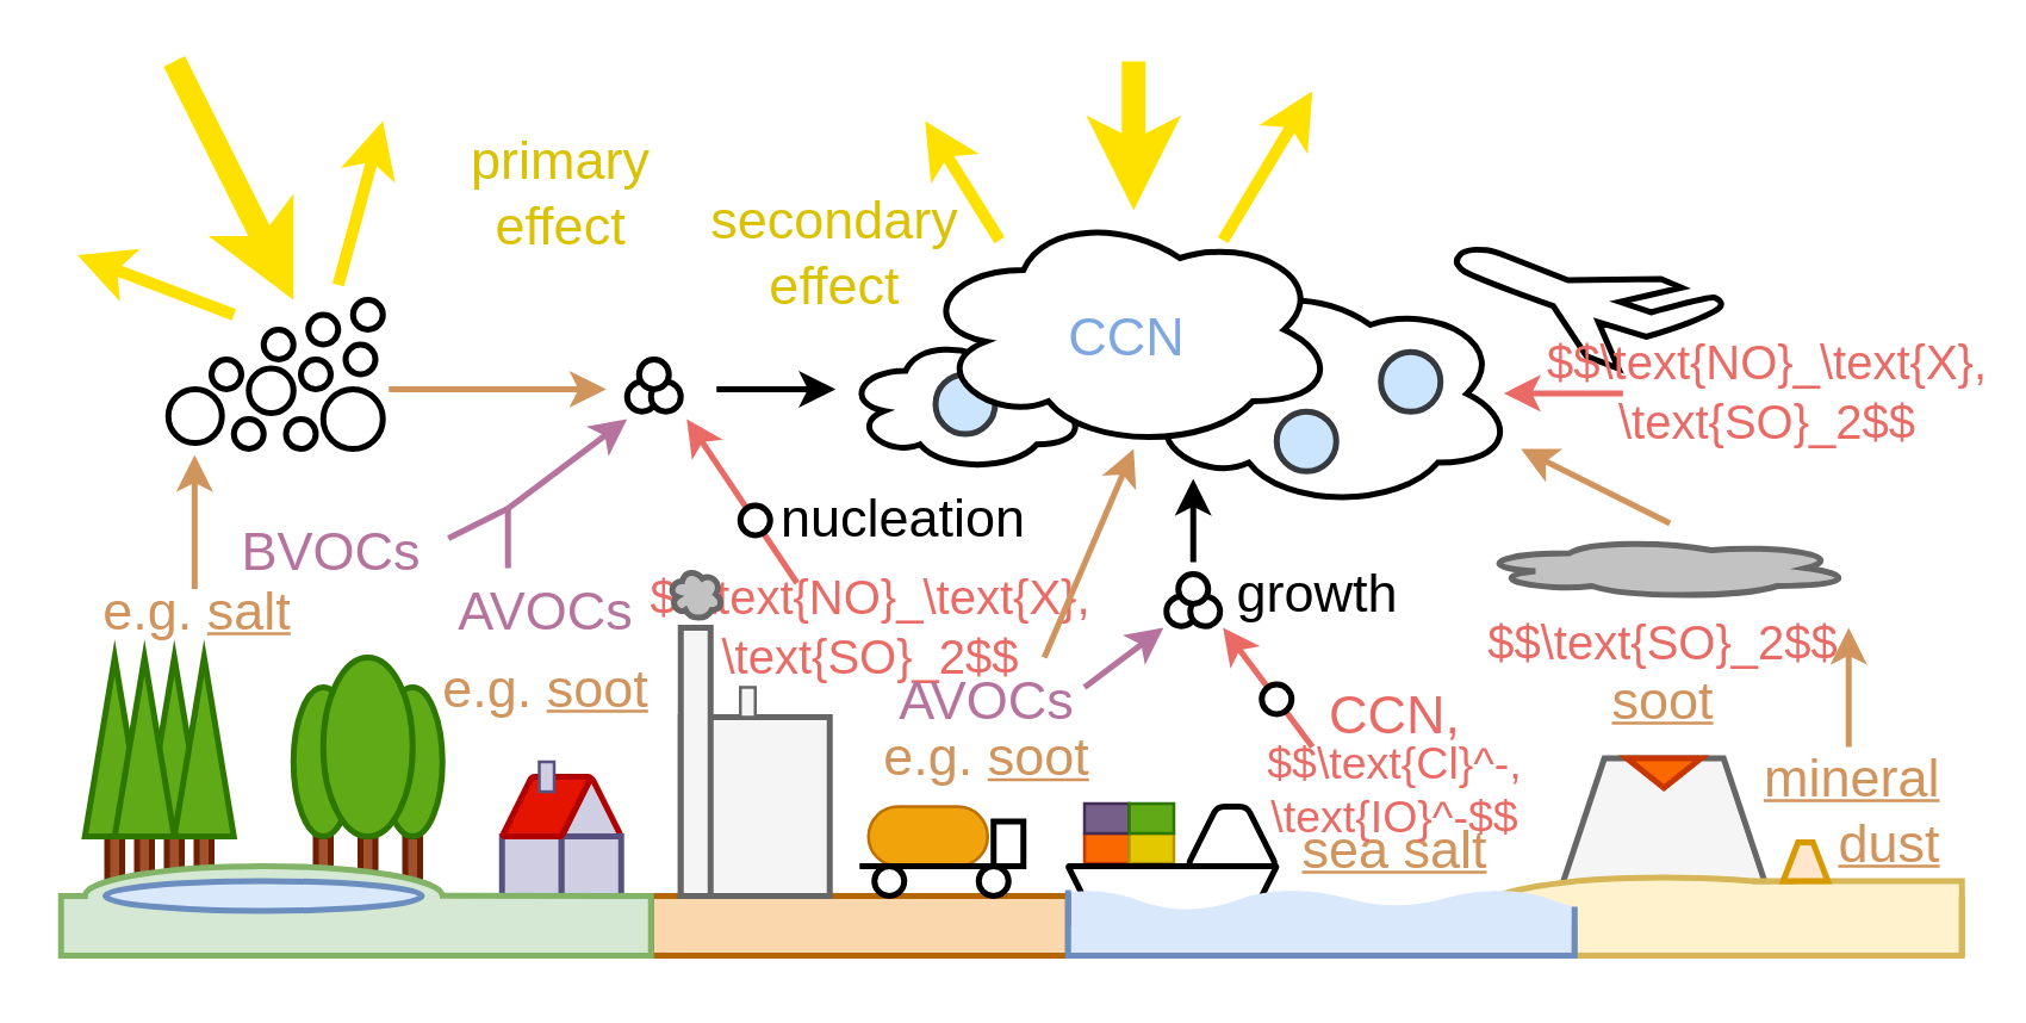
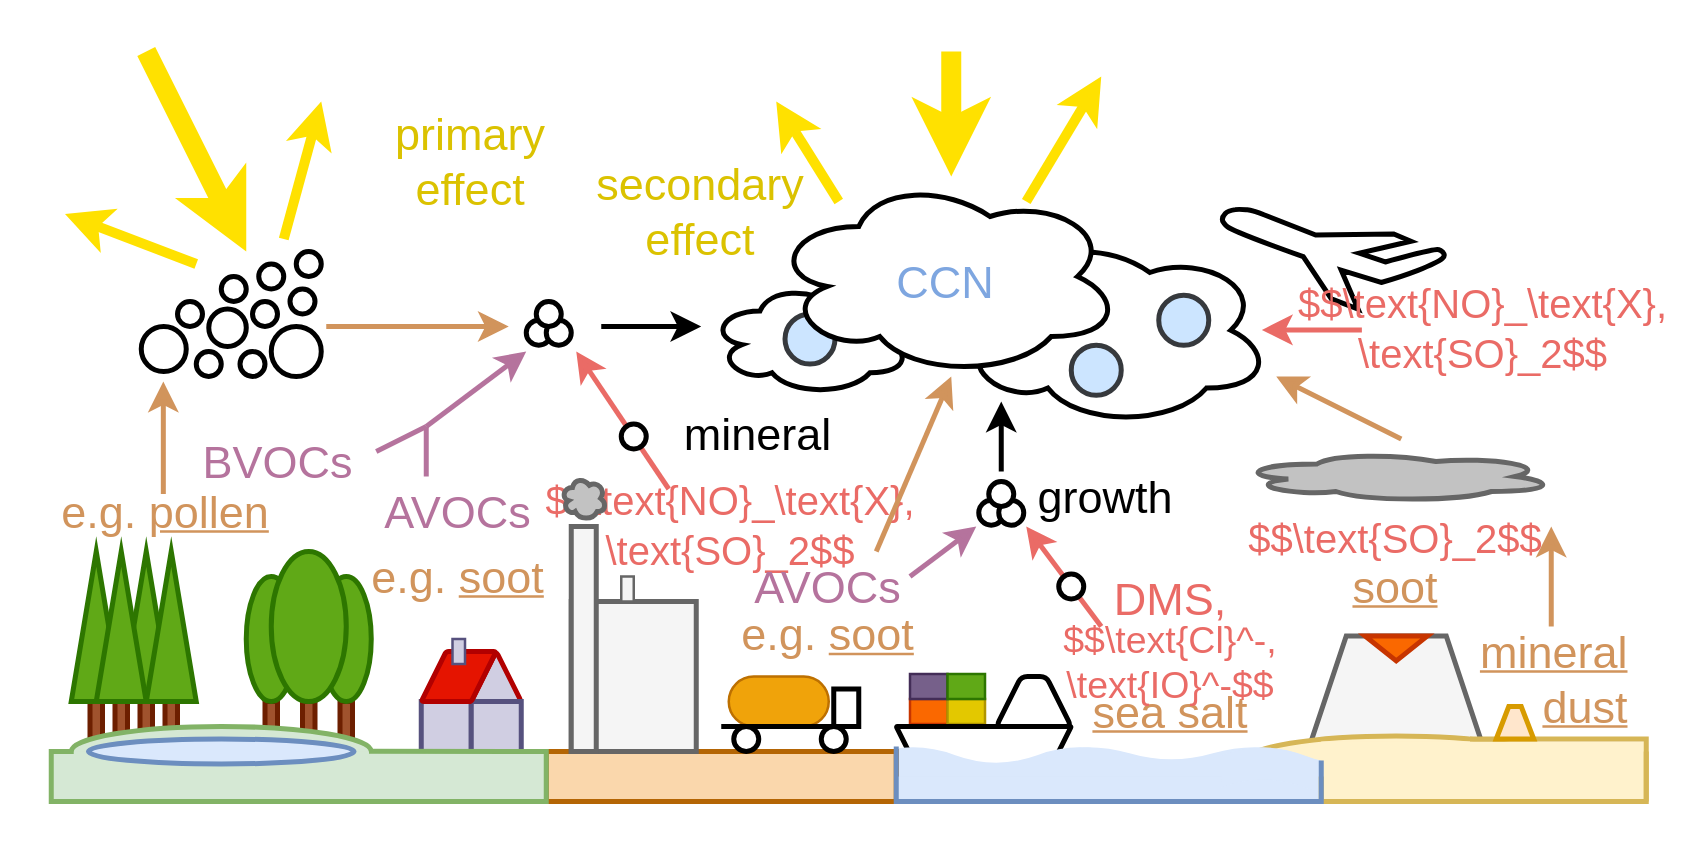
- <mxCell id="108" value="nucleation" style="text;html=1;strokeColor=none;fillColor=none;align=center;verticalAlign=middle;whiteSpace=wrap;rounded=0;shadow=0;labelBackgroundColor=none;labelBorderColor=none;strokeWidth=2;fontSize=18;fontColor=default;" parent="1" vertex="1"><mxGeometry x="257" y="159" width="92" height="30" as="geometry" /></mxCell>
+ <mxCell id="108" value="mineral" style="text;html=1;strokeColor=none;fillColor=none;align=center;verticalAlign=middle;whiteSpace=wrap;rounded=0;shadow=0;labelBackgroundColor=none;labelBorderColor=none;strokeWidth=2;fontSize=18;fontColor=default;" parent="1" vertex="1"><mxGeometry x="257" y="159" width="92" height="30" as="geometry" /></mxCell>
- <mxCell id="55" value="e.g. &lt;u&gt;salt&lt;/u&gt;" style="text;html=1;strokeColor=none;fillColor=none;align=center;verticalAlign=middle;whiteSpace=wrap;rounded=0;shadow=0;strokeWidth=2;fontColor=#D1945C;fontSize=18;" parent="1" vertex="1"><mxGeometry x="20.5" y="190" width="90" height="30" as="geometry" /></mxCell>
+ <mxCell id="55" value="e.g. &lt;u&gt;pollen&lt;/u&gt;" style="text;html=1;strokeColor=none;fillColor=none;align=center;verticalAlign=middle;whiteSpace=wrap;rounded=0;shadow=0;strokeWidth=2;fontColor=#D1945C;fontSize=18;" parent="1" vertex="1"><mxGeometry x="20.5" y="190" width="90" height="30" as="geometry" /></mxCell>
- <mxCell id="112" value="CCN," style="text;html=1;strokeColor=none;fillColor=none;align=center;verticalAlign=middle;whiteSpace=wrap;rounded=0;shadow=0;strokeWidth=2;fontColor=#EA6B66;fontSize=18;" parent="1" vertex="1"><mxGeometry x="430" y="225" width="76" height="30" as="geometry" /></mxCell>
+ <mxCell id="112" value="DMS," style="text;html=1;strokeColor=none;fillColor=none;align=center;verticalAlign=middle;whiteSpace=wrap;rounded=0;shadow=0;strokeWidth=2;fontColor=#EA6B66;fontSize=18;" parent="1" vertex="1"><mxGeometry x="430" y="225" width="76" height="30" as="geometry" /></mxCell>
